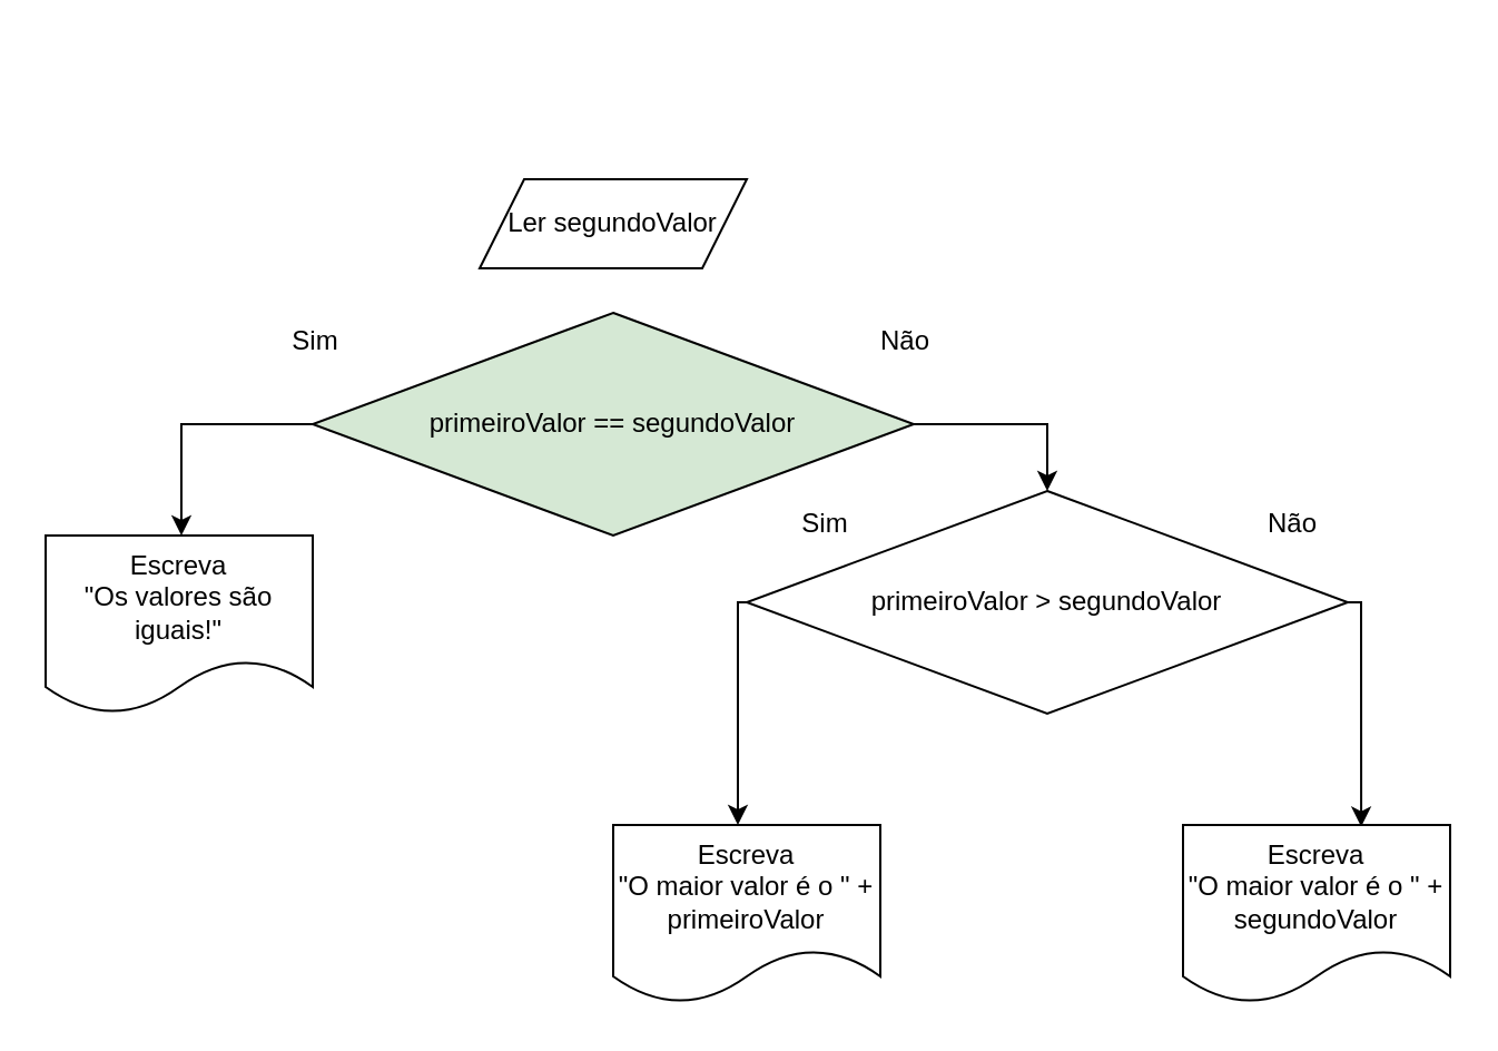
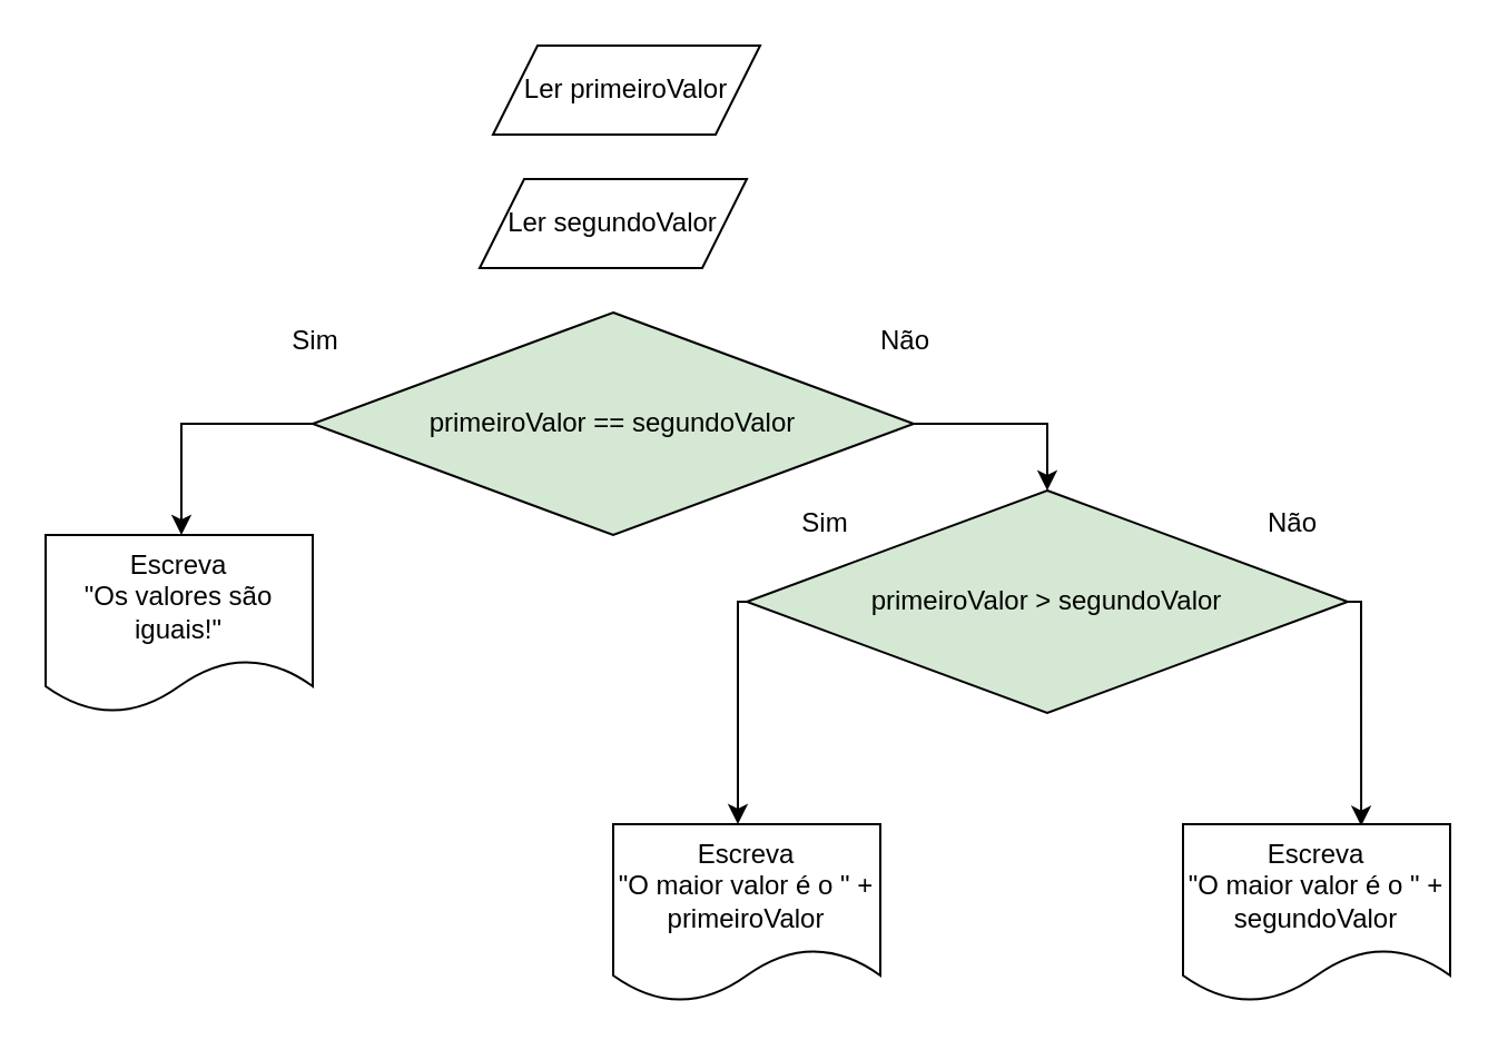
+ <mxCell id="2" value="Ler primeiroValor" style="shape=parallelogram;perimeter=parallelogramPerimeter;whiteSpace=wrap;html=1;fixedSize=1;" vertex="1" parent="1"><mxGeometry x="221" y="20" width="120" height="40" as="geometry" /></mxCell>
- <mxCell id="10" value="primeiroValor &amp;gt; segundoValor" style="rhombus;whiteSpace=wrap;html=1;" vertex="1" parent="1"><mxGeometry x="335" y="220" width="270" height="100" as="geometry" /></mxCell>
+ <mxCell id="10" value="primeiroValor &amp;gt; segundoValor" style="rhombus;whiteSpace=wrap;html=1;fillColor=#d5e8d4;" vertex="1" parent="1"><mxGeometry x="335" y="220" width="270" height="100" as="geometry" /></mxCell>
